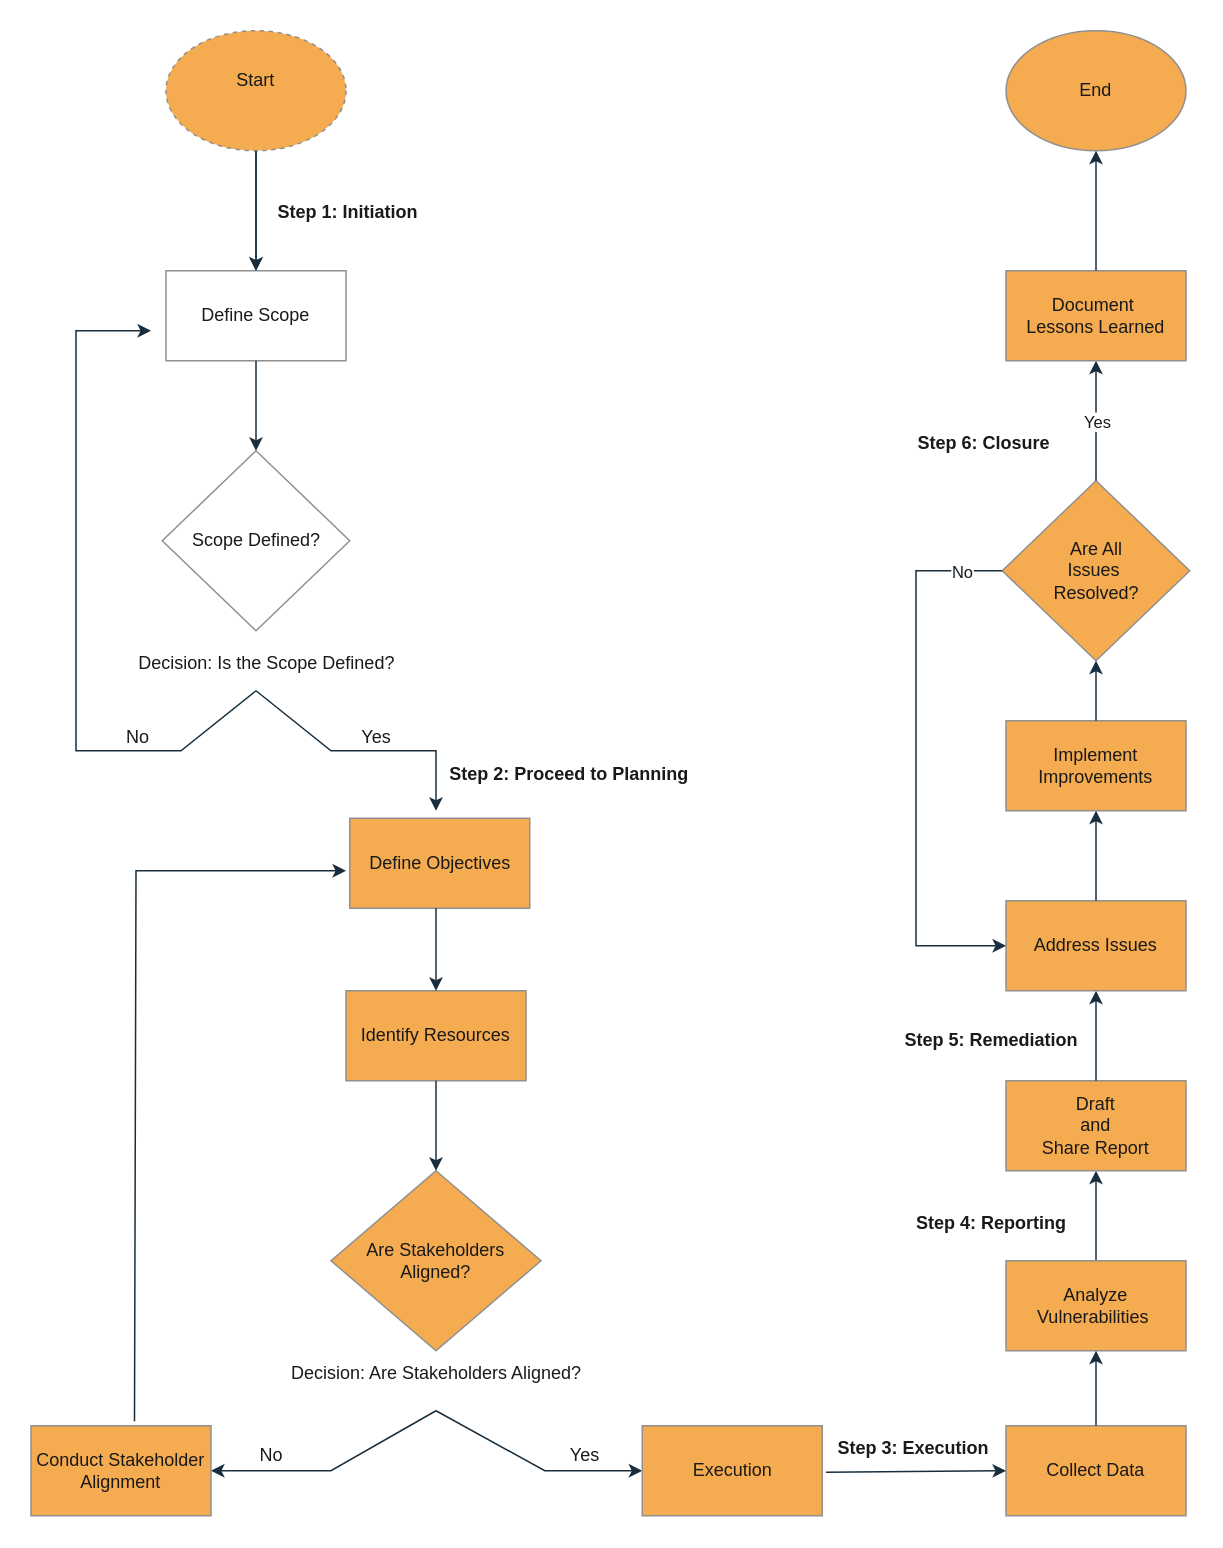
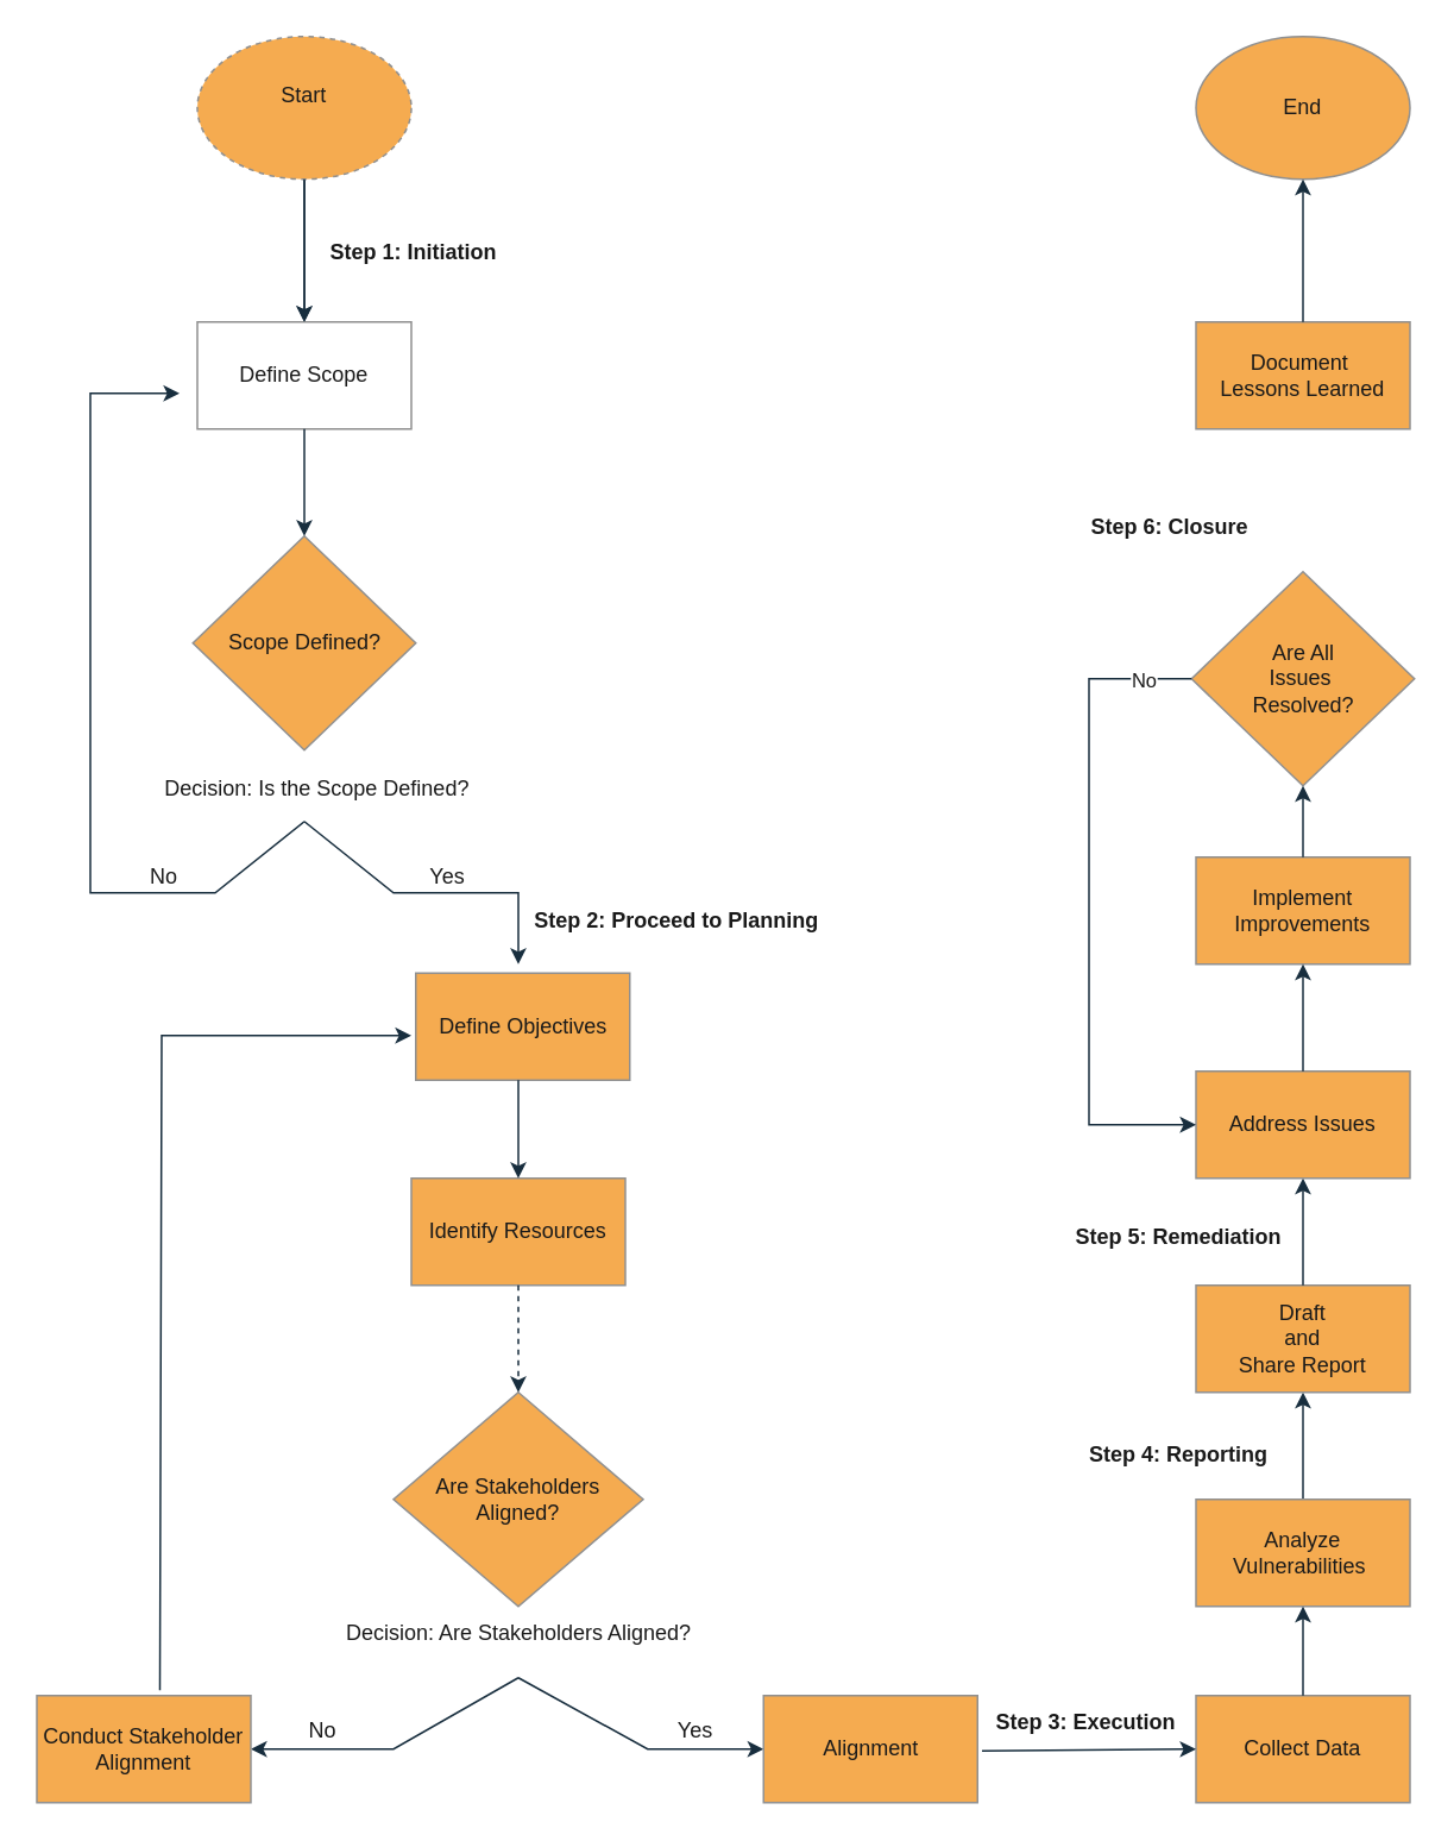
- <mxCell id="41" value="" style="endArrow=classic;html=1;rounded=0;strokeColor=#182E3E;fontColor=#1A1A1A;exitX=0.5;exitY=0;exitDx=0;exitDy=0;entryX=0.5;entryY=1;entryDx=0;entryDy=0;" edge="1" parent="1" source="39" target="45"><mxGeometry relative="1" as="geometry"><mxPoint x="730" y="290" as="sourcePoint" /><mxPoint x="730" y="260" as="targetPoint" /><Array as="points"><mxPoint x="730" y="300" /></Array></mxGeometry></mxCell>
- <mxCell id="42" value="Yes" style="edgeLabel;resizable=0;html=1;;align=center;verticalAlign=middle;strokeColor=#909090;fontColor=#1A1A1A;fillColor=#F5AB50;direction=east;rounded=0;" connectable="0" vertex="1" parent="41"><mxGeometry relative="1" as="geometry" /></mxCell>
- <mxCell id="5" value="&lt;font&gt;Scope Defined?&lt;/font&gt;" style="rhombus;whiteSpace=wrap;html=1;labelBackgroundColor=none;fillColor=#ffffff;strokeColor=#909090;fontColor=#1A1A1A;rounded=0;" vertex="1" parent="1"><mxGeometry x="107.5" y="300" width="125" height="120" as="geometry" /></mxCell>
+ <mxCell id="5" value="&lt;font&gt;Scope Defined?&lt;/font&gt;" style="rhombus;whiteSpace=wrap;html=1;labelBackgroundColor=none;fillColor=#F5AB50;strokeColor=#909090;fontColor=#1A1A1A;rounded=0;" vertex="1" parent="1"><mxGeometry x="107.5" y="300" width="125" height="120" as="geometry" /></mxCell>
- <mxCell id="23" value="" style="endArrow=classic;html=1;rounded=0;exitX=0.5;exitY=1;exitDx=0;exitDy=0;entryX=0.5;entryY=0;entryDx=0;entryDy=0;labelBackgroundColor=none;strokeColor=#182E3E;fontColor=default;" edge="1" parent="1" source="16" target="17"><mxGeometry width="50" height="50" relative="1" as="geometry"><mxPoint x="570" y="740" as="sourcePoint" /><mxPoint x="570" y="780" as="targetPoint" /><Array as="points" /></mxGeometry></mxCell>
+ <mxCell id="23" value="" style="endArrow=classic;html=1;rounded=0;exitX=0.5;exitY=1;exitDx=0;exitDy=0;entryX=0.5;entryY=0;entryDx=0;entryDy=0;labelBackgroundColor=none;strokeColor=#182E3E;fontColor=default;dashed=1;" edge="1" parent="1" source="16" target="17"><mxGeometry width="50" height="50" relative="1" as="geometry"><mxPoint x="570" y="740" as="sourcePoint" /><mxPoint x="570" y="780" as="targetPoint" /><Array as="points" /></mxGeometry></mxCell>
- <mxCell id="26" value="&lt;font&gt;Execution&lt;/font&gt;" style="rounded=0;whiteSpace=wrap;html=1;labelBackgroundColor=none;fillColor=#F5AB50;strokeColor=#909090;fontColor=#1A1A1A;" vertex="1" parent="1"><mxGeometry x="427.5" y="950" width="120" height="60" as="geometry" /></mxCell>
+ <mxCell id="26" value="&lt;font&gt;Alignment&lt;/font&gt;" style="rounded=0;whiteSpace=wrap;html=1;labelBackgroundColor=none;fillColor=#F5AB50;strokeColor=#909090;fontColor=#1A1A1A;" vertex="1" parent="1"><mxGeometry x="427.5" y="950" width="120" height="60" as="geometry" /></mxCell>
